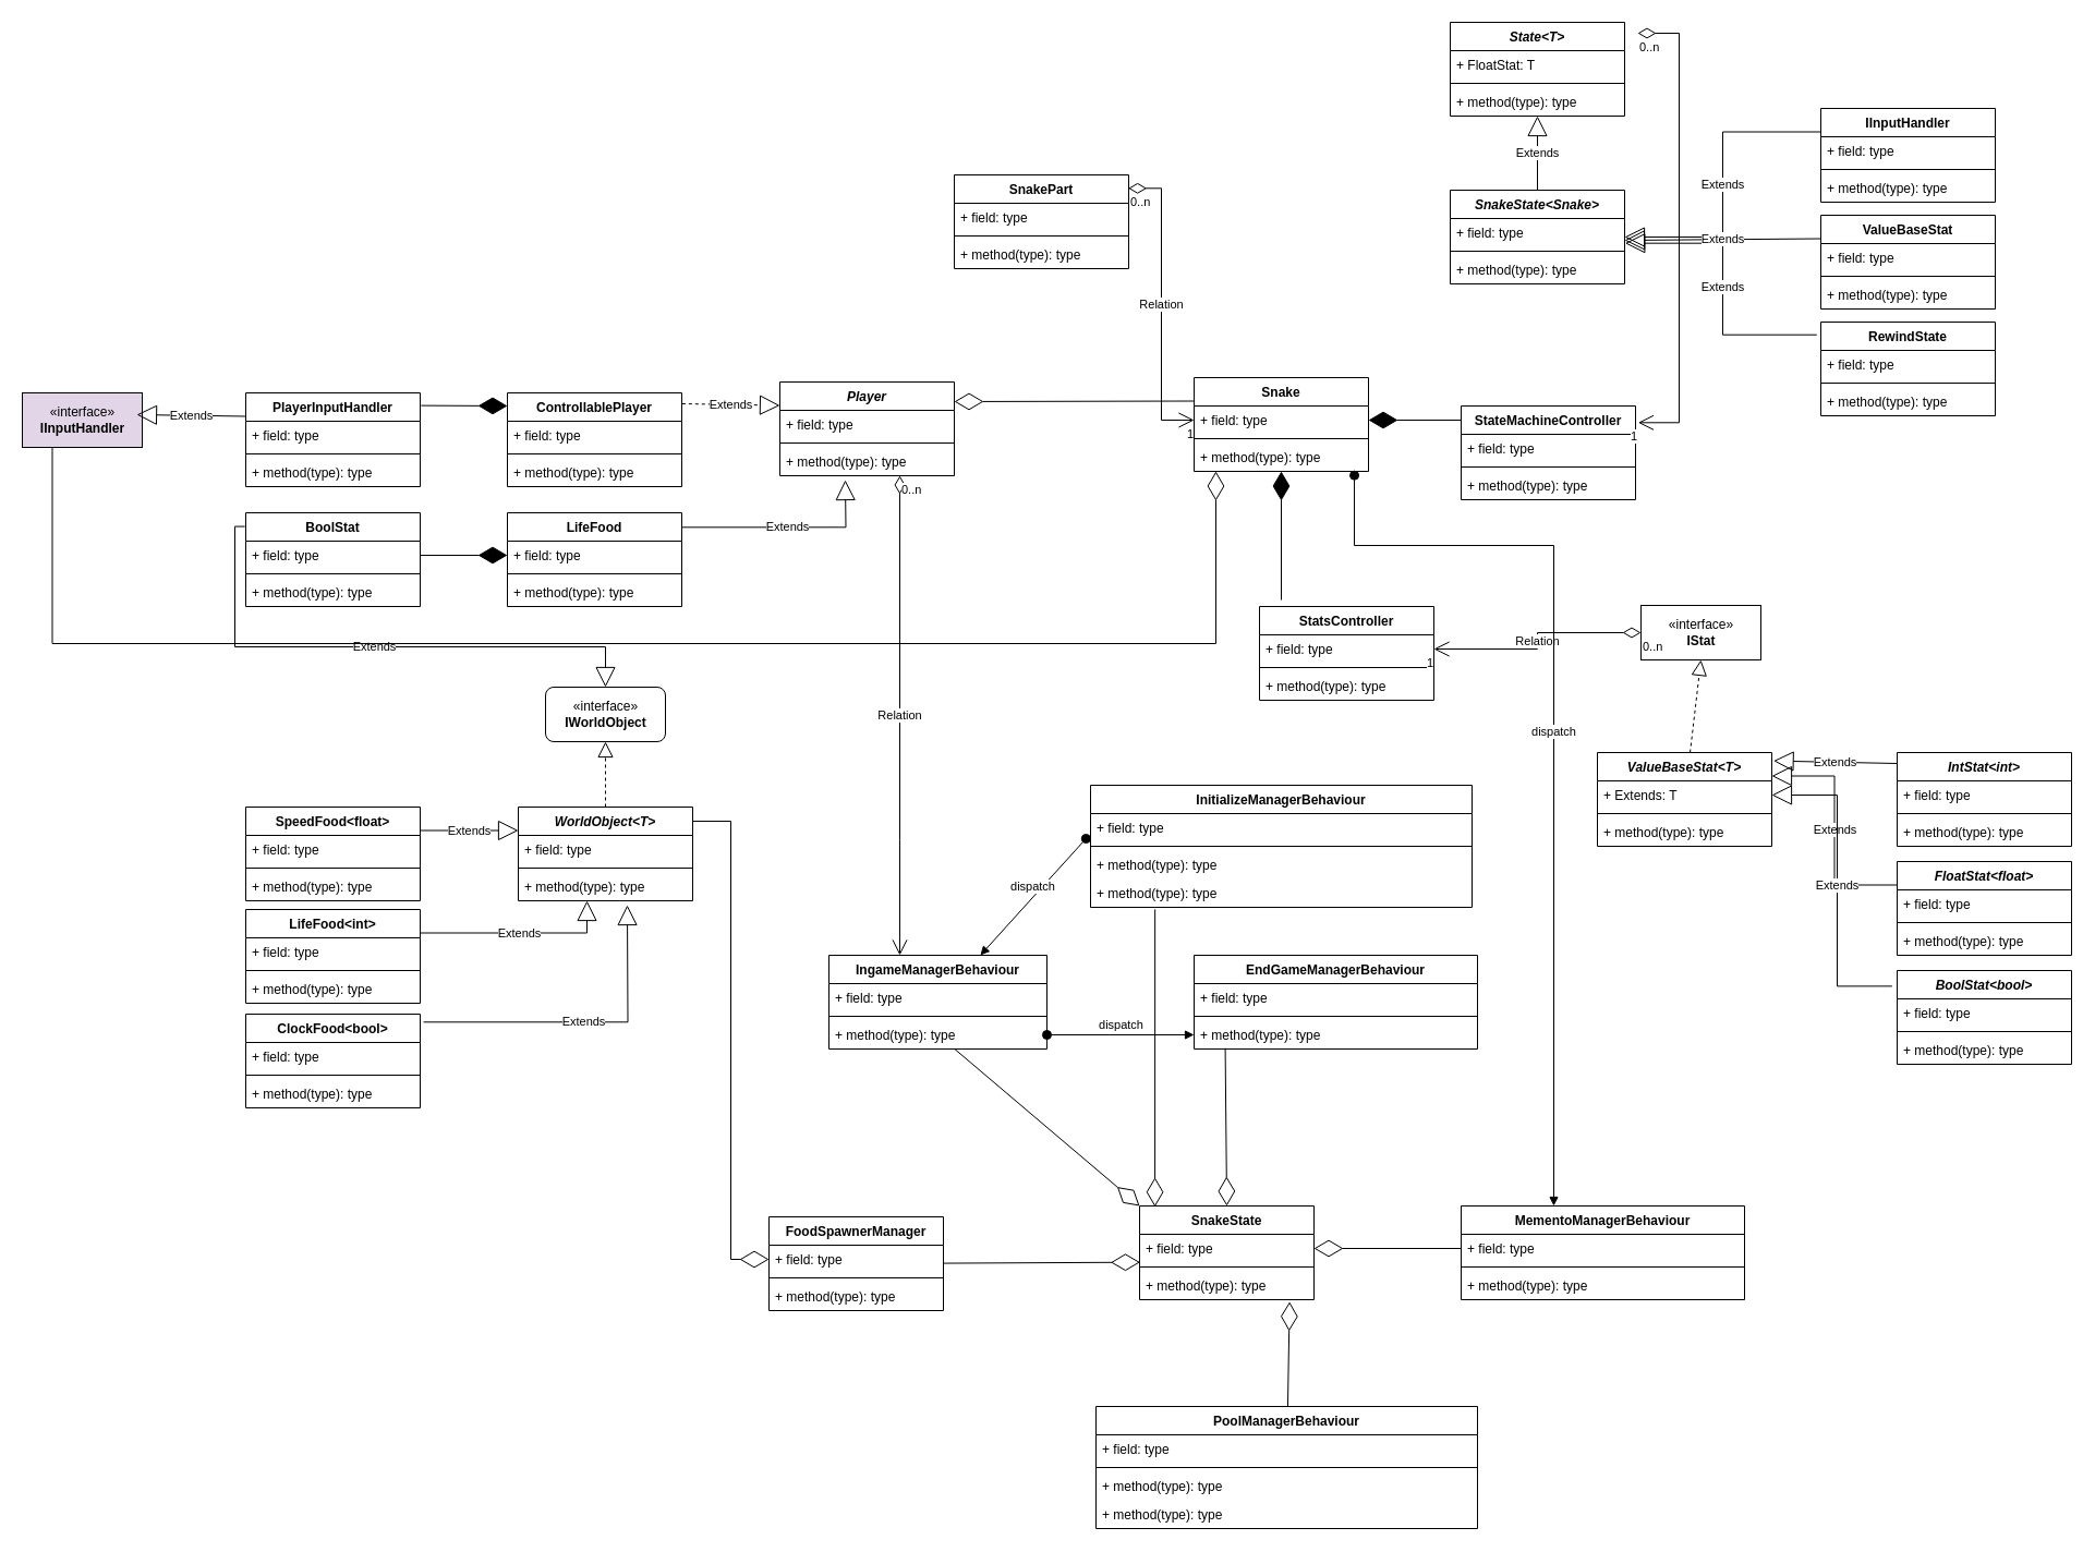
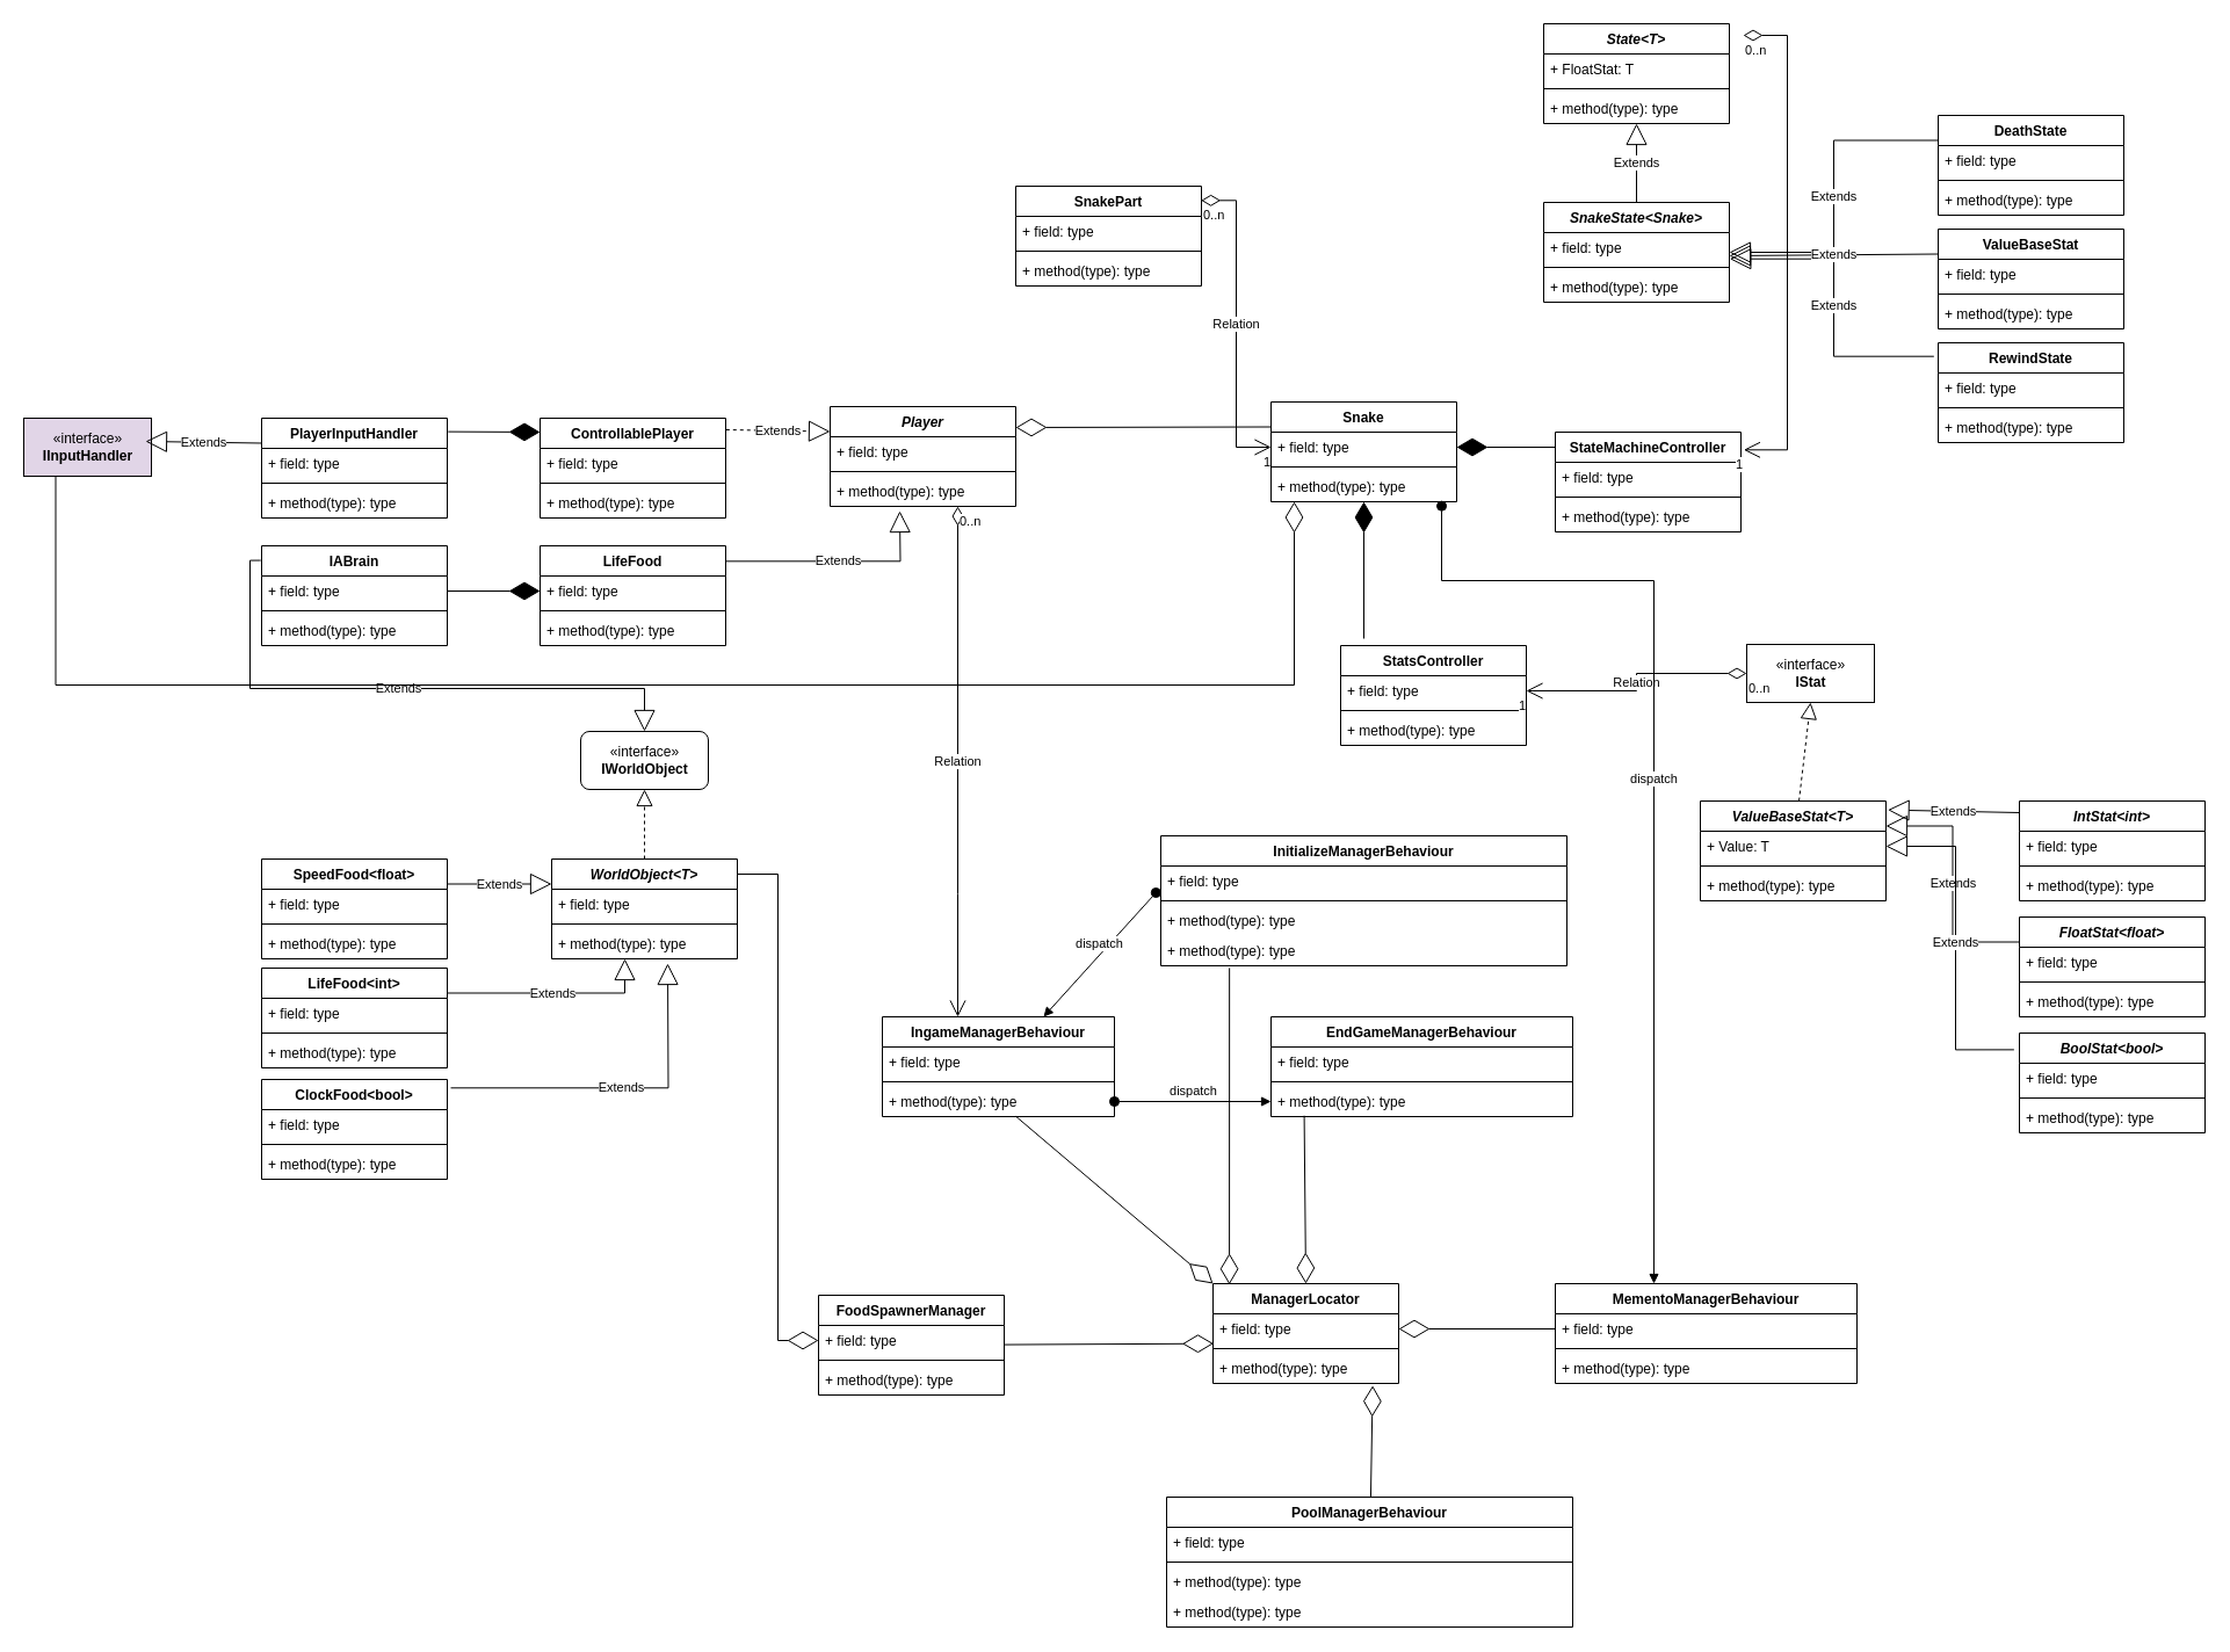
- <mxCell id="60" value="IInputHandler&#10;" style="swimlane;fontStyle=1;align=center;verticalAlign=top;childLayout=stackLayout;horizontal=1;startSize=26;horizontalStack=0;resizeParent=1;resizeParentMax=0;resizeLast=0;collapsible=1;marginBottom=0;" vertex="1" parent="1"><mxGeometry x="1670" y="99" width="160" height="86" as="geometry" /></mxCell>
+ <mxCell id="60" value="DeathState&#10;" style="swimlane;fontStyle=1;align=center;verticalAlign=top;childLayout=stackLayout;horizontal=1;startSize=26;horizontalStack=0;resizeParent=1;resizeParentMax=0;resizeLast=0;collapsible=1;marginBottom=0;" vertex="1" parent="1"><mxGeometry x="1670" y="99" width="160" height="86" as="geometry" /></mxCell>
- <mxCell id="16" value="BoolStat" style="swimlane;fontStyle=1;align=center;verticalAlign=top;childLayout=stackLayout;horizontal=1;startSize=26;horizontalStack=0;resizeParent=1;resizeParentMax=0;resizeLast=0;collapsible=1;marginBottom=0;" vertex="1" parent="1"><mxGeometry x="225" y="470" width="160" height="86" as="geometry" /></mxCell>
+ <mxCell id="16" value="IABrain" style="swimlane;fontStyle=1;align=center;verticalAlign=top;childLayout=stackLayout;horizontal=1;startSize=26;horizontalStack=0;resizeParent=1;resizeParentMax=0;resizeLast=0;collapsible=1;marginBottom=0;" vertex="1" parent="1"><mxGeometry x="225" y="470" width="160" height="86" as="geometry" /></mxCell>
- <mxCell id="79" value="+ Extends: T" style="text;strokeColor=none;fillColor=none;align=left;verticalAlign=top;spacingLeft=4;spacingRight=4;overflow=hidden;rotatable=0;points=[[0,0.5],[1,0.5]];portConstraint=eastwest;" vertex="1" parent="78"><mxGeometry y="26" width="160" height="26" as="geometry" /></mxCell>
+ <mxCell id="79" value="+ Value: T" style="text;strokeColor=none;fillColor=none;align=left;verticalAlign=top;spacingLeft=4;spacingRight=4;overflow=hidden;rotatable=0;points=[[0,0.5],[1,0.5]];portConstraint=eastwest;" vertex="1" parent="78"><mxGeometry y="26" width="160" height="26" as="geometry" /></mxCell>
- <mxCell id="124" value="SnakeState&#10;" style="swimlane;fontStyle=1;align=center;verticalAlign=top;childLayout=stackLayout;horizontal=1;startSize=26;horizontalStack=0;resizeParent=1;resizeParentMax=0;resizeLast=0;collapsible=1;marginBottom=0;" vertex="1" parent="1"><mxGeometry x="1045" y="1106" width="160" height="86" as="geometry" /></mxCell>
+ <mxCell id="124" value="ManagerLocator&#10;" style="swimlane;fontStyle=1;align=center;verticalAlign=top;childLayout=stackLayout;horizontal=1;startSize=26;horizontalStack=0;resizeParent=1;resizeParentMax=0;resizeLast=0;collapsible=1;marginBottom=0;" vertex="1" parent="1"><mxGeometry x="1045" y="1106" width="160" height="86" as="geometry" /></mxCell>
